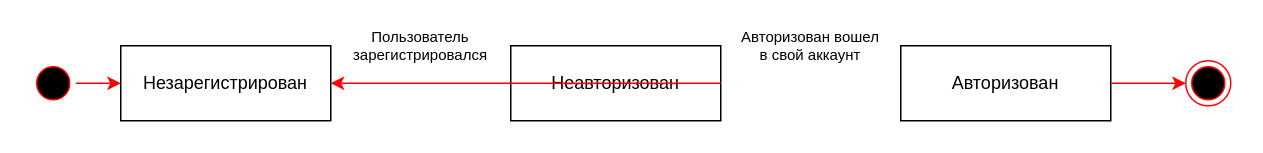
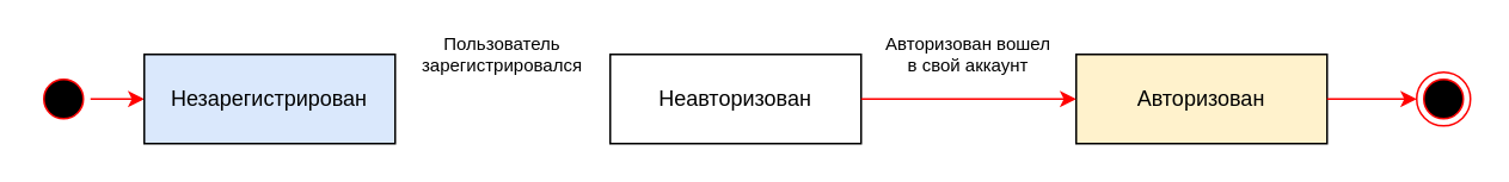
- <mxCell id="4" value="Незарегистрирован" style="html=1;whiteSpace=wrap;" vertex="1" parent="1"><mxGeometry x="80" y="30" width="140" height="50" as="geometry" /></mxCell>
+ <mxCell id="4" value="Незарегистрирован" style="html=1;whiteSpace=wrap;fillColor=#dae8fc;" vertex="1" parent="1"><mxGeometry x="80" y="30" width="140" height="50" as="geometry" /></mxCell>
- <mxCell id="8" value="" style="endArrow=classic;html=1;rounded=0;fillColor=#e51400;strokeColor=#FF0000;exitX=1;exitY=0.5;exitDx=0;exitDy=0;" edge="1" parent="1" source="5" target="4"><mxGeometry width="50" height="50" relative="1" as="geometry"><mxPoint x="490" y="110" as="sourcePoint" /><mxPoint x="610" y="110" as="targetPoint" /></mxGeometry></mxCell>
+ <mxCell id="8" value="" style="endArrow=classic;html=1;rounded=0;fillColor=#e51400;strokeColor=#FF0000;exitX=1;exitY=0.5;exitDx=0;exitDy=0;entryX=0;entryY=0.5;entryDx=0;entryDy=0;" edge="1" parent="1" source="5" target="7"><mxGeometry width="50" height="50" relative="1" as="geometry"><mxPoint x="490" y="110" as="sourcePoint" /><mxPoint x="610" y="110" as="targetPoint" /></mxGeometry></mxCell>
- <mxCell id="7" value="Авторизован" style="html=1;whiteSpace=wrap;" vertex="1" parent="1"><mxGeometry x="600" y="30" width="140" height="50" as="geometry" /></mxCell>
+ <mxCell id="7" value="Авторизован" style="html=1;whiteSpace=wrap;fillColor=#fff2cc;" vertex="1" parent="1"><mxGeometry x="600" y="30" width="140" height="50" as="geometry" /></mxCell>
